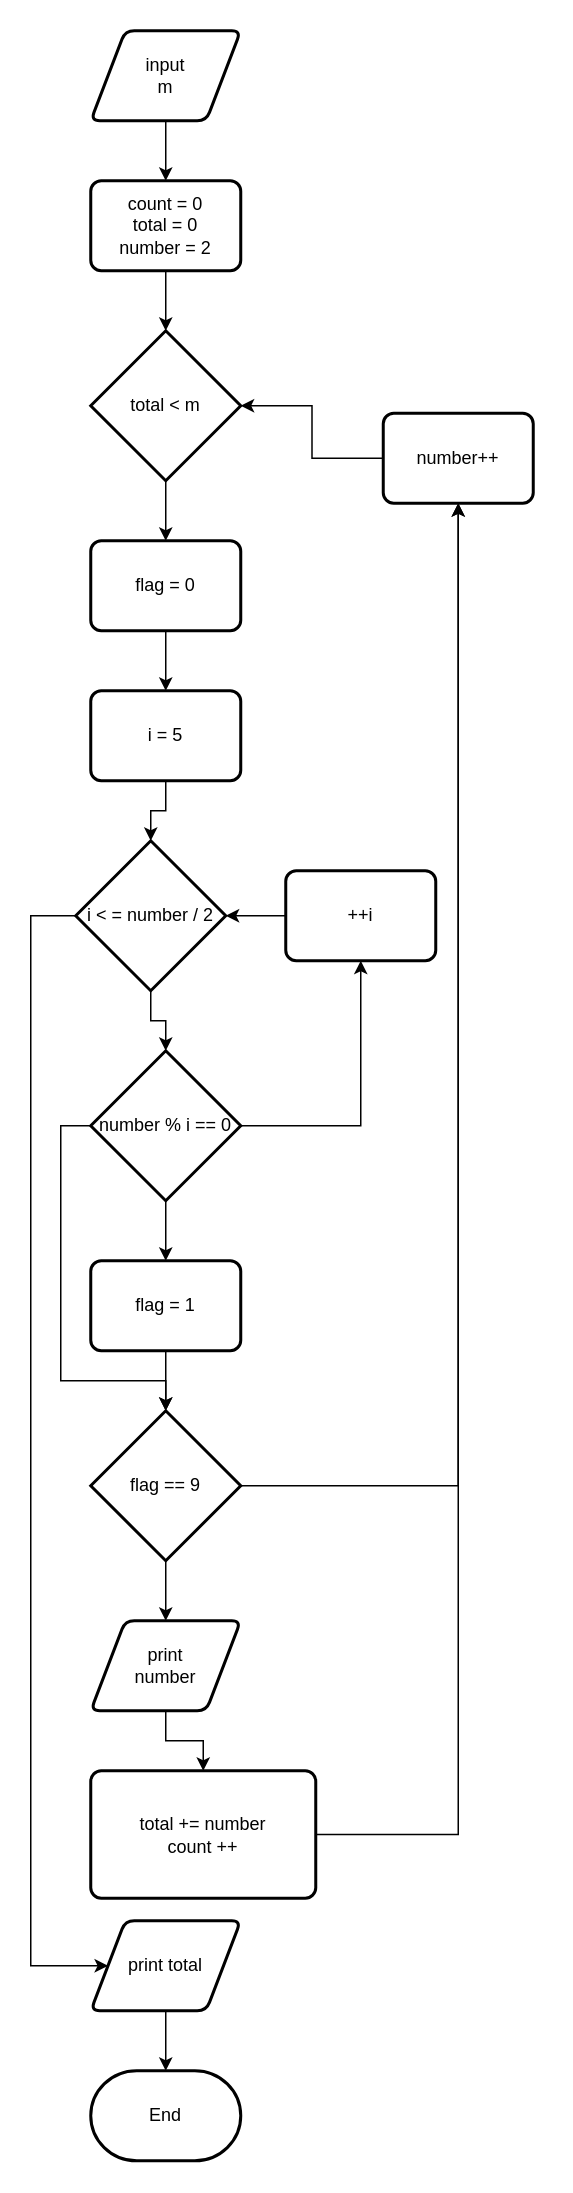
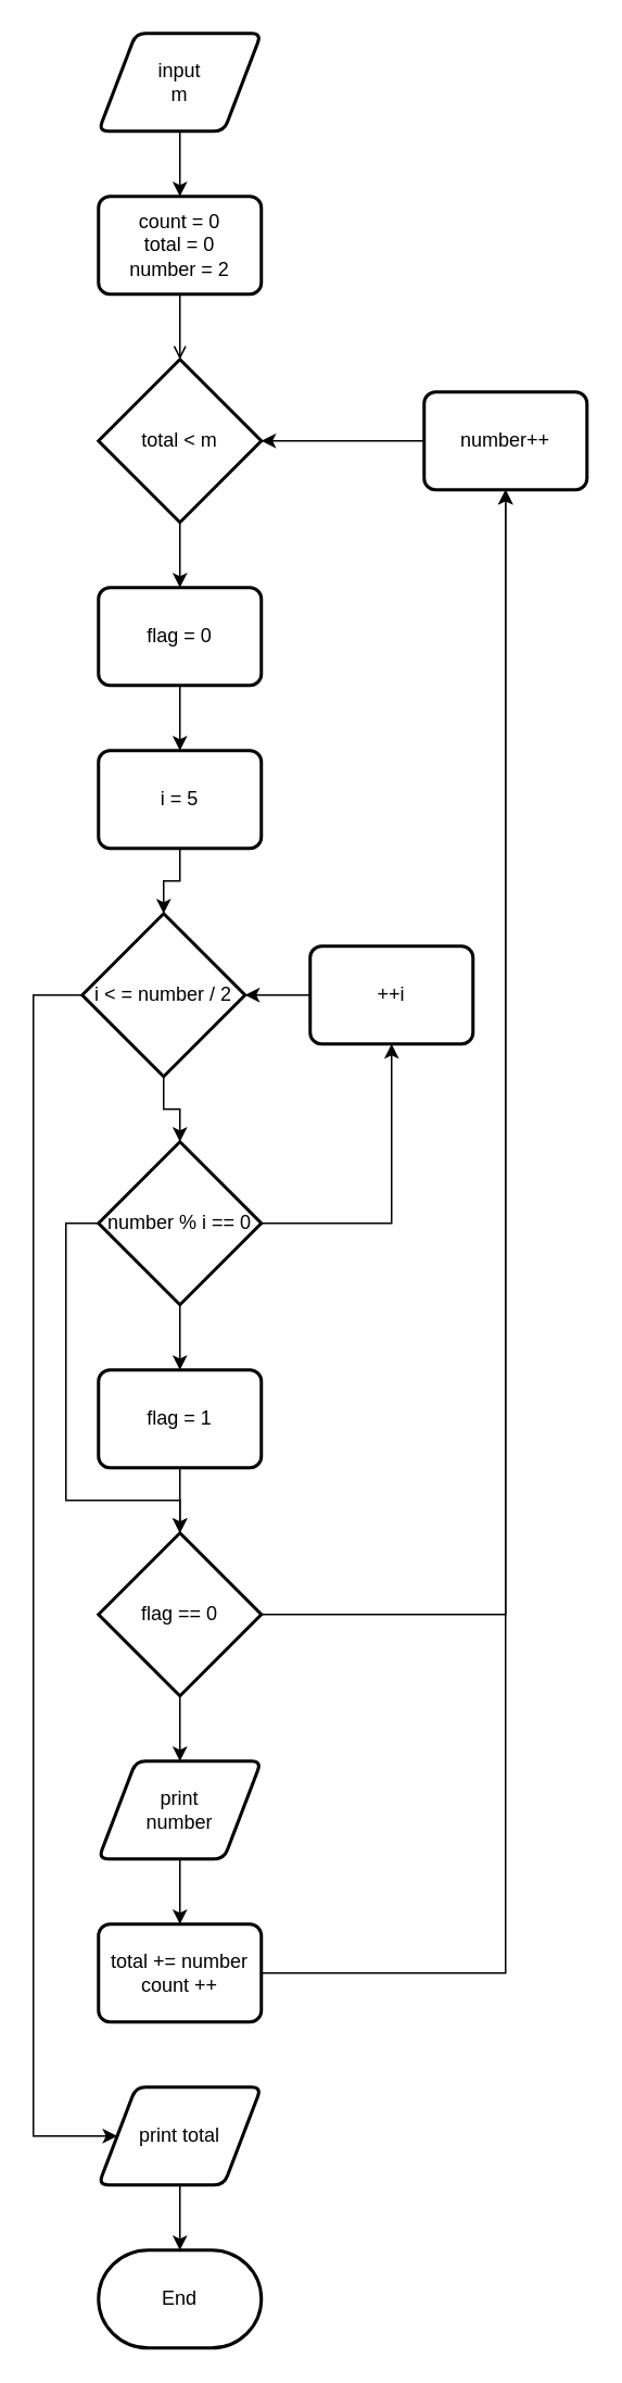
- <mxCell id="4" value="" style="edgeStyle=orthogonalEdgeStyle;rounded=0;orthogonalLoop=1;jettySize=auto;html=1;" edge="1" parent="1" source="5" target="7"><mxGeometry relative="1" as="geometry" /></mxCell>
+ <mxCell id="4" value="" style="edgeStyle=orthogonalEdgeStyle;rounded=0;orthogonalLoop=1;jettySize=auto;html=1;endArrow=open;" edge="1" parent="1" source="5" target="7"><mxGeometry relative="1" as="geometry" /></mxCell>
- <mxCell id="31" value="number++" style="rounded=1;whiteSpace=wrap;html=1;absoluteArcSize=1;arcSize=14;strokeWidth=2;" vertex="1" parent="1"><mxGeometry x="255" y="275" width="100" height="60" as="geometry" /></mxCell>
+ <mxCell id="31" value="number++" style="rounded=1;whiteSpace=wrap;html=1;absoluteArcSize=1;arcSize=14;strokeWidth=2;" vertex="1" parent="1"><mxGeometry x="260" y="240" width="100" height="60" as="geometry" /></mxCell>
- <mxCell id="23" value="flag == 9" style="strokeWidth=2;html=1;shape=mxgraph.flowchart.decision;whiteSpace=wrap;" vertex="1" parent="1"><mxGeometry x="60" y="940" width="100" height="100" as="geometry" /></mxCell>
+ <mxCell id="23" value="flag == 0" style="strokeWidth=2;html=1;shape=mxgraph.flowchart.decision;whiteSpace=wrap;" vertex="1" parent="1"><mxGeometry x="60" y="940" width="100" height="100" as="geometry" /></mxCell>
- <mxCell id="27" value="&lt;div&gt;total += number&lt;/div&gt;&lt;div&gt;count ++&lt;br&gt;&lt;/div&gt;" style="rounded=1;whiteSpace=wrap;html=1;absoluteArcSize=1;arcSize=14;strokeWidth=2;" vertex="1" parent="1"><mxGeometry x="60" y="1180" width="150" height="85" as="geometry" /></mxCell>
+ <mxCell id="27" value="&lt;div&gt;total += number&lt;/div&gt;&lt;div&gt;count ++&lt;br&gt;&lt;/div&gt;" style="rounded=1;whiteSpace=wrap;html=1;absoluteArcSize=1;arcSize=14;strokeWidth=2;" vertex="1" parent="1"><mxGeometry x="60" y="1180" width="100" height="60" as="geometry" /></mxCell>
